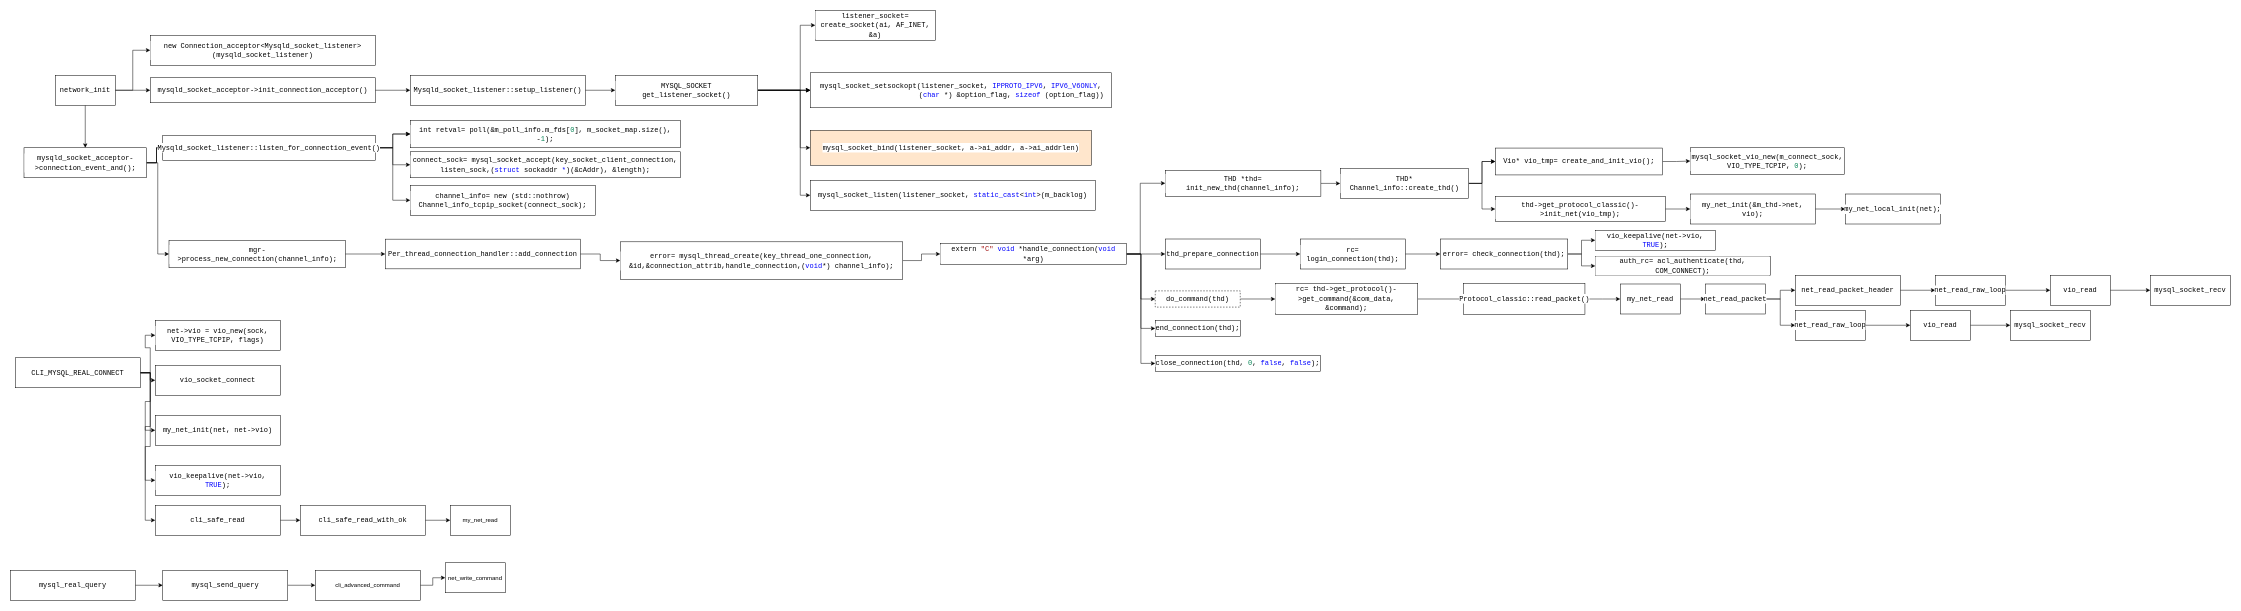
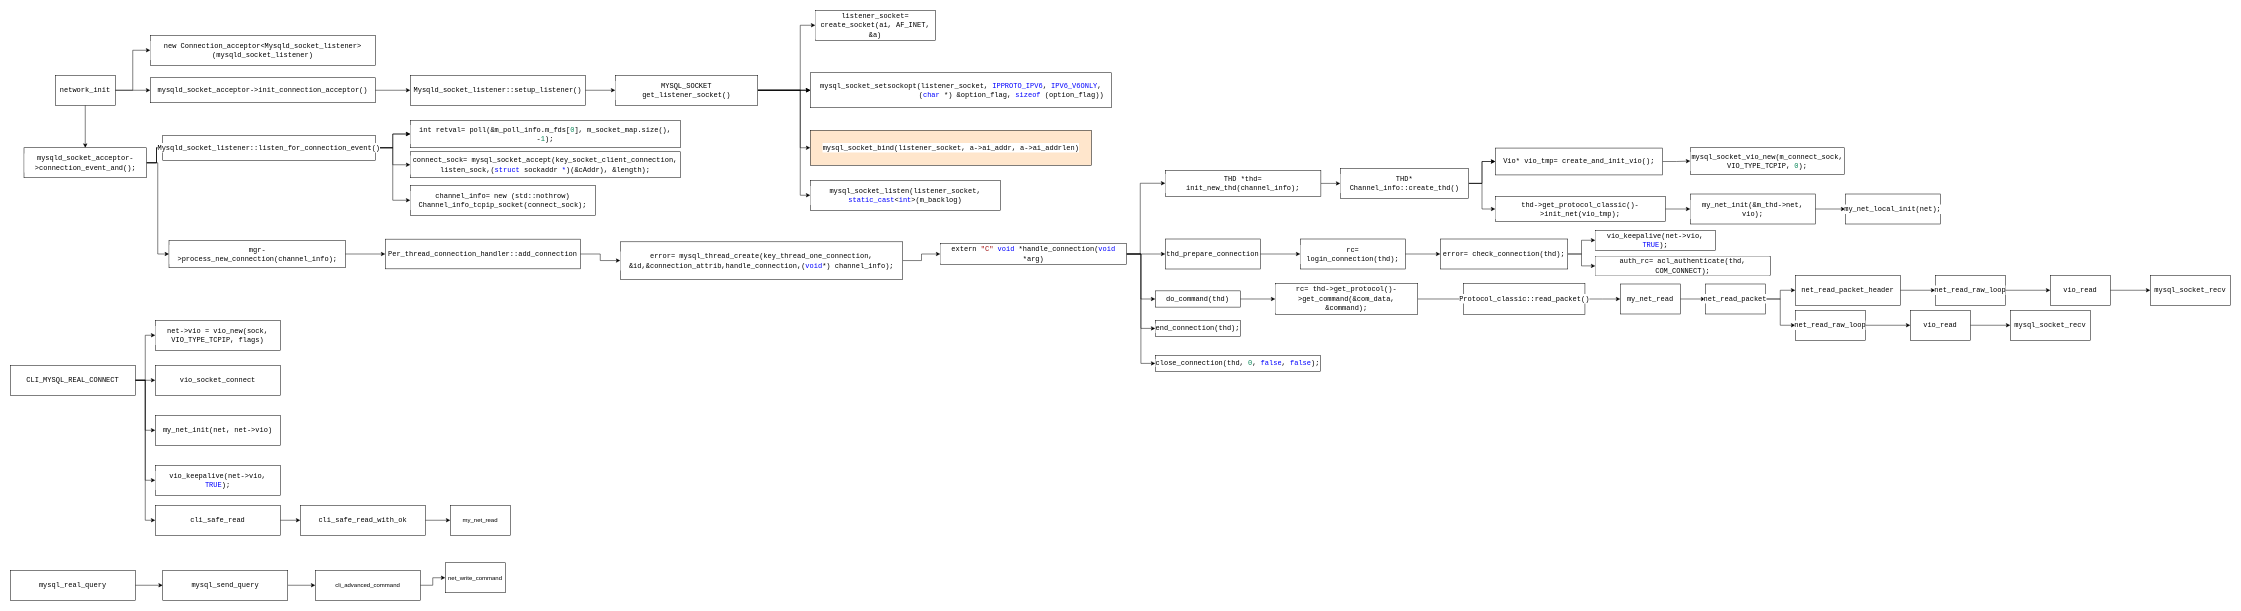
- <mxCell id="31" value="&lt;div style=&quot;background-color: rgb(255, 255, 255); font-family: Consolas, &amp;quot;Courier New&amp;quot;, monospace; font-size: 14px; line-height: 19px;&quot;&gt;mysql_socket_listen(listener_socket, &lt;span style=&quot;color: #0000ff;&quot;&gt;static_cast&lt;/span&gt;&amp;lt;&lt;span style=&quot;color: #0000ff;&quot;&gt;int&lt;/span&gt;&amp;gt;(m_backlog)&lt;/div&gt;" style="whiteSpace=wrap;html=1;rounded=0;" parent="1" vertex="1"><mxGeometry x="1620" y="360" width="570" height="60" as="geometry" /></mxCell>
+ <mxCell id="31" value="&lt;div style=&quot;background-color: rgb(255, 255, 255); font-family: Consolas, &amp;quot;Courier New&amp;quot;, monospace; font-size: 14px; line-height: 19px;&quot;&gt;mysql_socket_listen(listener_socket, &lt;span style=&quot;color: #0000ff;&quot;&gt;static_cast&lt;/span&gt;&amp;lt;&lt;span style=&quot;color: #0000ff;&quot;&gt;int&lt;/span&gt;&amp;gt;(m_backlog)&lt;/div&gt;" style="whiteSpace=wrap;html=1;rounded=0;" parent="1" vertex="1"><mxGeometry x="1620" y="360" width="380" height="60" as="geometry" /></mxCell>
- <mxCell id="50" value="&lt;div style=&quot;background-color: rgb(255, 255, 255); font-family: Consolas, &amp;quot;Courier New&amp;quot;, monospace; font-size: 14px; line-height: 19px;&quot;&gt;&lt;div style=&quot;line-height: 19px;&quot;&gt;do_command(thd)&lt;/div&gt;&lt;/div&gt;" style="whiteSpace=wrap;html=1;rounded=0;dashed=1;" parent="1" vertex="1"><mxGeometry x="2310" y="581.23" width="170" height="32.5" as="geometry" /></mxCell>
+ <mxCell id="50" value="&lt;div style=&quot;background-color: rgb(255, 255, 255); font-family: Consolas, &amp;quot;Courier New&amp;quot;, monospace; font-size: 14px; line-height: 19px;&quot;&gt;&lt;div style=&quot;line-height: 19px;&quot;&gt;do_command(thd)&lt;/div&gt;&lt;/div&gt;" style="whiteSpace=wrap;html=1;rounded=0;" parent="1" vertex="1"><mxGeometry x="2310" y="581.23" width="170" height="32.5" as="geometry" /></mxCell>
- <mxCell id="100" value="&lt;div style=&quot;background-color: rgb(255, 255, 255); font-family: Consolas, &amp;quot;Courier New&amp;quot;, monospace; font-size: 14px; line-height: 19px;&quot;&gt;CLI_MYSQL_REAL_CONNECT&lt;/div&gt;" style="rounded=0;whiteSpace=wrap;html=1;" parent="1" vertex="1"><mxGeometry x="30" y="715" width="250" height="60" as="geometry" /></mxCell>
+ <mxCell id="100" value="&lt;div style=&quot;background-color: rgb(255, 255, 255); font-family: Consolas, &amp;quot;Courier New&amp;quot;, monospace; font-size: 14px; line-height: 19px;&quot;&gt;CLI_MYSQL_REAL_CONNECT&lt;/div&gt;" style="rounded=0;whiteSpace=wrap;html=1;" parent="1" vertex="1"><mxGeometry x="20" y="730" width="250" height="60" as="geometry" /></mxCell>
